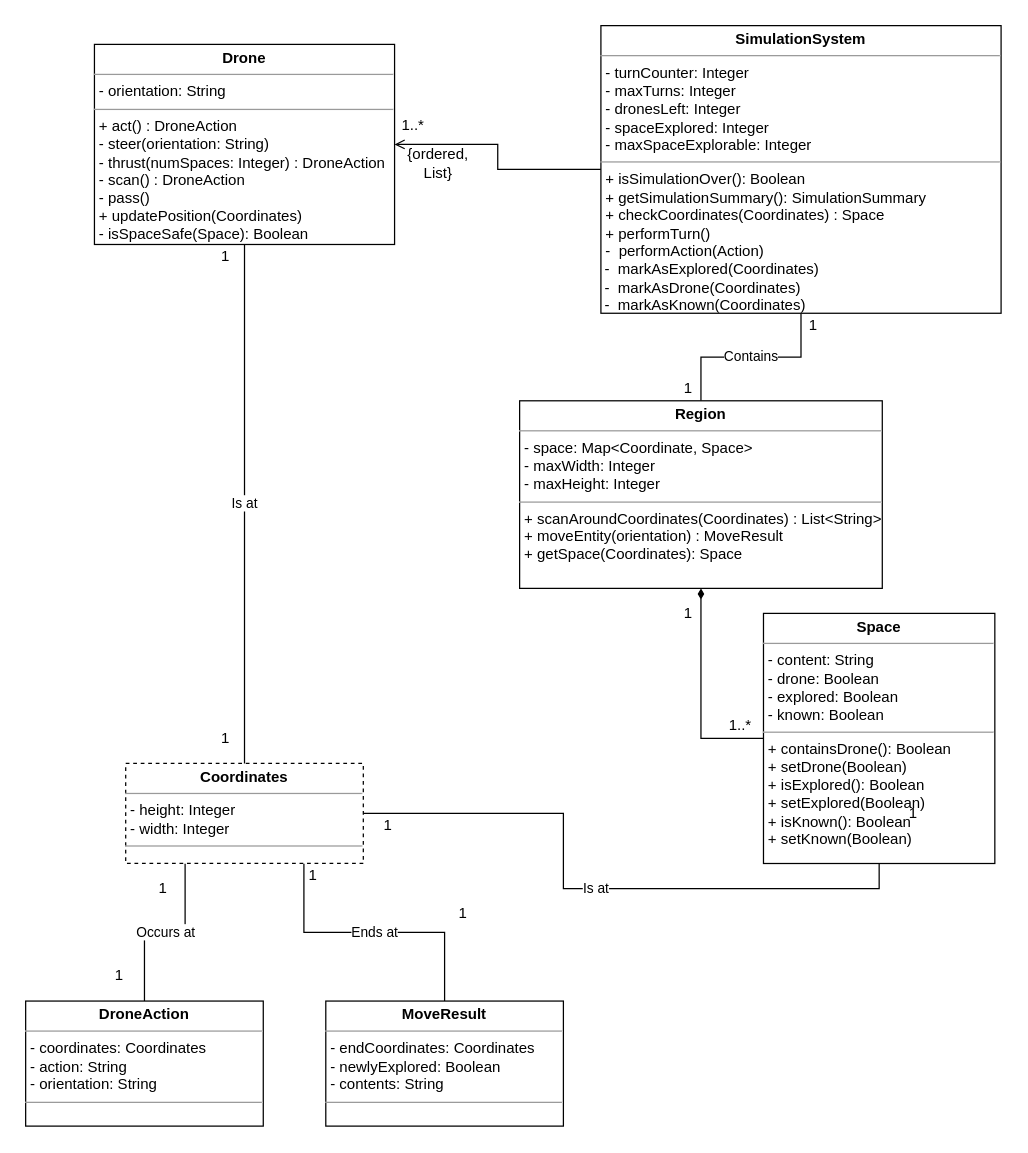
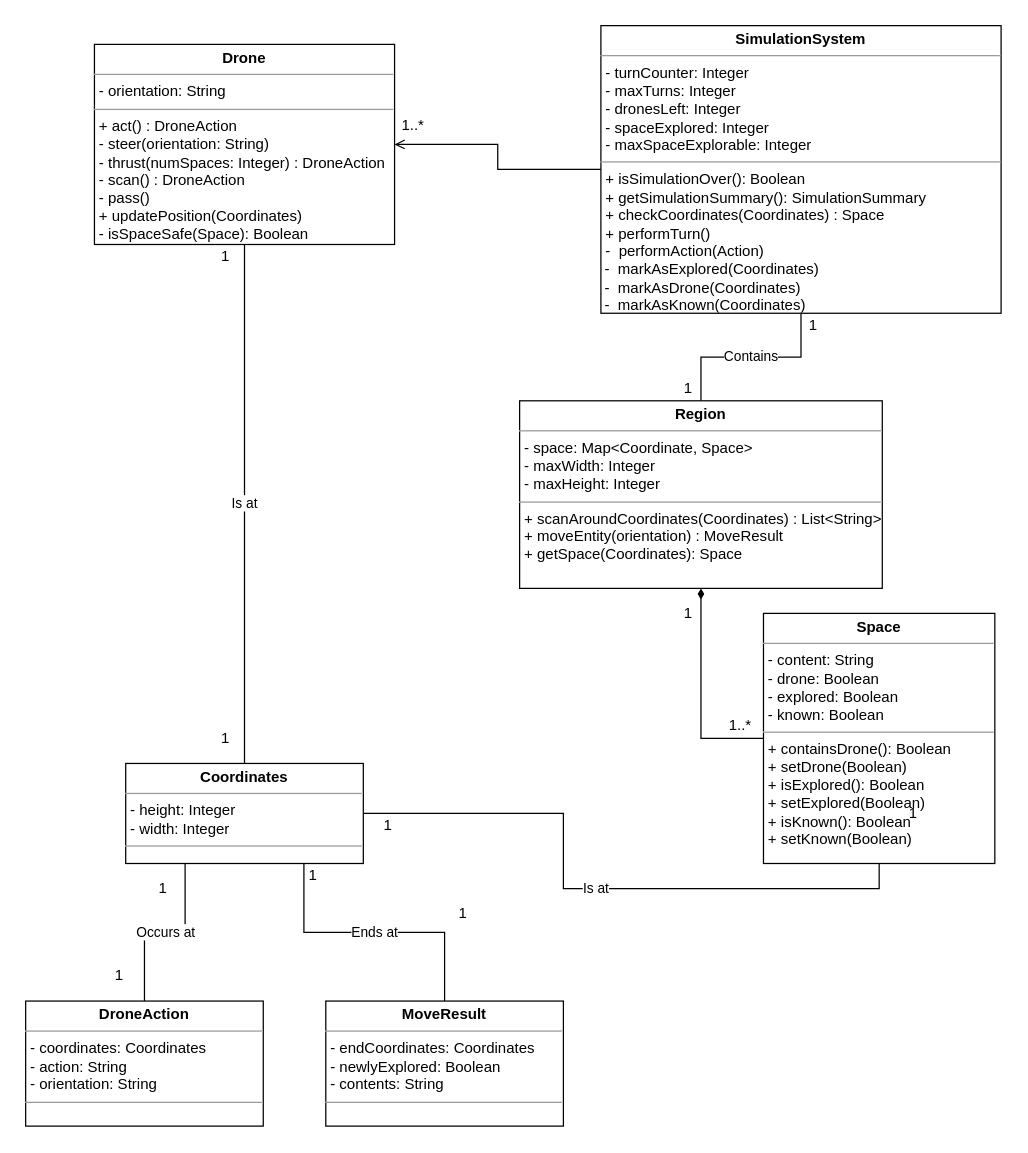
- <mxCell id="29" value="{ordered, List}" style="text;html=1;strokeColor=none;fillColor=none;align=center;verticalAlign=middle;whiteSpace=wrap;rounded=0;" parent="1" vertex="1"><mxGeometry x="330" y="120" width="40" height="20" as="geometry" /></mxCell>
- <mxCell id="12" value="&lt;p style=&quot;margin: 0px ; margin-top: 4px ; text-align: center&quot;&gt;&lt;b&gt;Coordinates&lt;/b&gt;&lt;/p&gt;&lt;hr size=&quot;1&quot;&gt;&lt;p style=&quot;margin: 0px ; margin-left: 4px&quot;&gt;- height: Integer&lt;/p&gt;&lt;p style=&quot;margin: 0px ; margin-left: 4px&quot;&gt;- width: Integer&lt;/p&gt;&lt;hr size=&quot;1&quot;&gt;&lt;p style=&quot;margin: 0px ; margin-left: 4px&quot;&gt;&lt;br&gt;&lt;/p&gt;" style="verticalAlign=top;align=left;overflow=fill;fontSize=12;fontFamily=Helvetica;html=1;rounded=0;shadow=0;comic=0;labelBackgroundColor=none;strokeWidth=1;dashed=1;" parent="1" vertex="1"><mxGeometry x="100" y="610" width="190" height="80" as="geometry" /></mxCell>
+ <mxCell id="12" value="&lt;p style=&quot;margin: 0px ; margin-top: 4px ; text-align: center&quot;&gt;&lt;b&gt;Coordinates&lt;/b&gt;&lt;/p&gt;&lt;hr size=&quot;1&quot;&gt;&lt;p style=&quot;margin: 0px ; margin-left: 4px&quot;&gt;- height: Integer&lt;/p&gt;&lt;p style=&quot;margin: 0px ; margin-left: 4px&quot;&gt;- width: Integer&lt;/p&gt;&lt;hr size=&quot;1&quot;&gt;&lt;p style=&quot;margin: 0px ; margin-left: 4px&quot;&gt;&lt;br&gt;&lt;/p&gt;" style="verticalAlign=top;align=left;overflow=fill;fontSize=12;fontFamily=Helvetica;html=1;rounded=0;shadow=0;comic=0;labelBackgroundColor=none;strokeWidth=1" parent="1" vertex="1"><mxGeometry x="100" y="610" width="190" height="80" as="geometry" /></mxCell>
